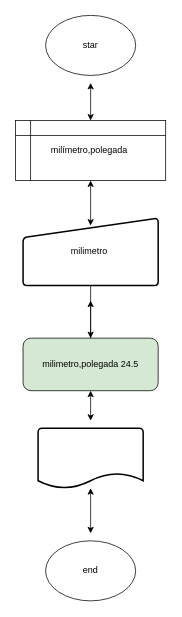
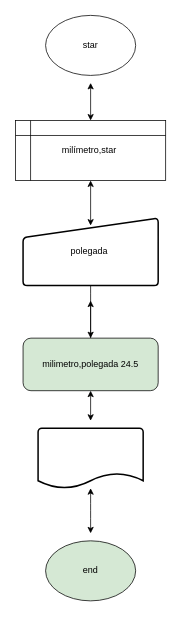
- <mxCell id="3" value="milímetro,polegada&amp;nbsp;" style="shape=internalStorage;whiteSpace=wrap;html=1;backgroundOutline=1;" vertex="1" parent="1"><mxGeometry x="20" y="160" width="200" height="80" as="geometry" /></mxCell>
+ <mxCell id="3" value="milímetro,star&amp;nbsp;" style="shape=internalStorage;whiteSpace=wrap;html=1;backgroundOutline=1;" vertex="1" parent="1"><mxGeometry x="20" y="160" width="200" height="80" as="geometry" /></mxCell>
- <mxCell id="5" value="milimetro&amp;nbsp;" style="html=1;strokeWidth=2;shape=manualInput;whiteSpace=wrap;rounded=1;size=26;arcSize=11;" vertex="1" parent="1"><mxGeometry x="30" y="290" width="180" height="90" as="geometry" /></mxCell>
+ <mxCell id="5" value="polegada&amp;nbsp;" style="html=1;strokeWidth=2;shape=manualInput;whiteSpace=wrap;rounded=1;size=26;arcSize=11;" vertex="1" parent="1"><mxGeometry x="30" y="290" width="180" height="90" as="geometry" /></mxCell>
- <mxCell id="8" value="end" style="ellipse;whiteSpace=wrap;html=1;" vertex="1" parent="1"><mxGeometry x="60" y="720" width="120" height="80" as="geometry" /></mxCell>
+ <mxCell id="8" value="end" style="ellipse;whiteSpace=wrap;html=1;fillColor=#d5e8d4;" vertex="1" parent="1"><mxGeometry x="60" y="720" width="120" height="80" as="geometry" /></mxCell>
